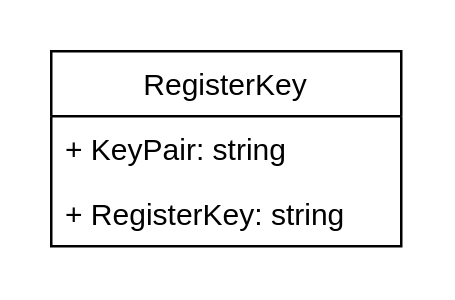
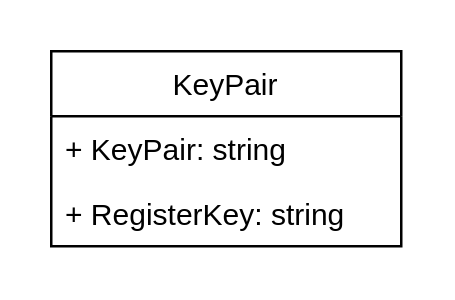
- <mxCell id="2" value="RegisterKey" style="swimlane;fontStyle=0;childLayout=stackLayout;horizontal=1;startSize=26;fillColor=none;horizontalStack=0;resizeParent=1;resizeParentMax=0;resizeLast=0;collapsible=1;marginBottom=0;" vertex="1" parent="1"><mxGeometry x="20" y="20" width="140" height="78" as="geometry" /></mxCell>
+ <mxCell id="2" value="KeyPair" style="swimlane;fontStyle=0;childLayout=stackLayout;horizontal=1;startSize=26;fillColor=none;horizontalStack=0;resizeParent=1;resizeParentMax=0;resizeLast=0;collapsible=1;marginBottom=0;" vertex="1" parent="1"><mxGeometry x="20" y="20" width="140" height="78" as="geometry" /></mxCell>
